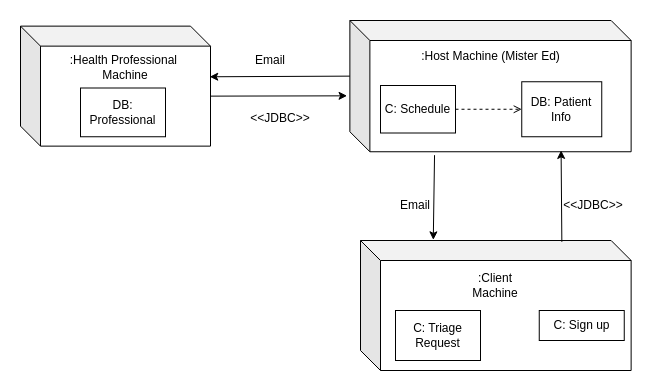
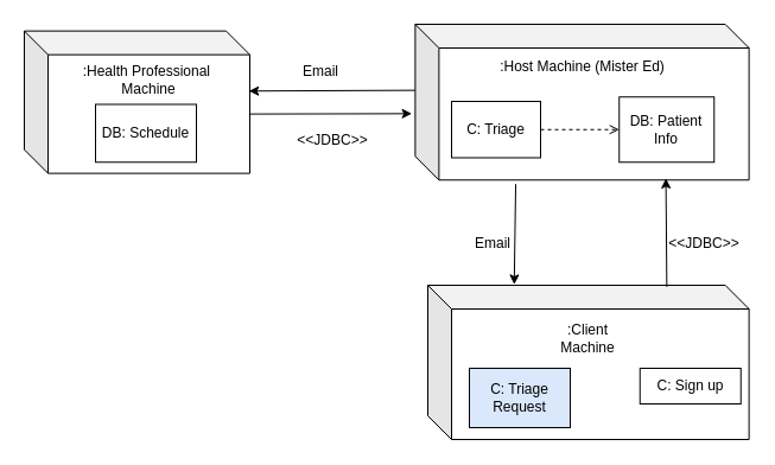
- <mxCell id="6" value="C: Schedule" style="rounded=0;whiteSpace=wrap;html=1;" parent="1" vertex="1"><mxGeometry x="380" y="85" width="75" height="47.5" as="geometry" /></mxCell>
+ <mxCell id="6" value="C: Triage" style="rounded=0;whiteSpace=wrap;html=1;" parent="1" vertex="1"><mxGeometry x="380" y="85" width="75" height="47.5" as="geometry" /></mxCell>
- <mxCell id="20" value="DB: Professional" style="rounded=0;whiteSpace=wrap;html=1;" parent="1" vertex="1"><mxGeometry x="80" y="87.5" width="85" height="48.75" as="geometry" /></mxCell>
+ <mxCell id="20" value="DB: Schedule" style="rounded=0;whiteSpace=wrap;html=1;" parent="1" vertex="1"><mxGeometry x="80" y="87.5" width="85" height="48.75" as="geometry" /></mxCell>
- <mxCell id="9" value="C: Triage Request" style="rounded=0;whiteSpace=wrap;html=1;" parent="1" vertex="1"><mxGeometry x="395" y="310" width="85" height="50" as="geometry" /></mxCell>
+ <mxCell id="9" value="C: Triage Request" style="rounded=0;whiteSpace=wrap;html=1;fillColor=#dae8fc;" parent="1" vertex="1"><mxGeometry x="395" y="310" width="85" height="50" as="geometry" /></mxCell>
